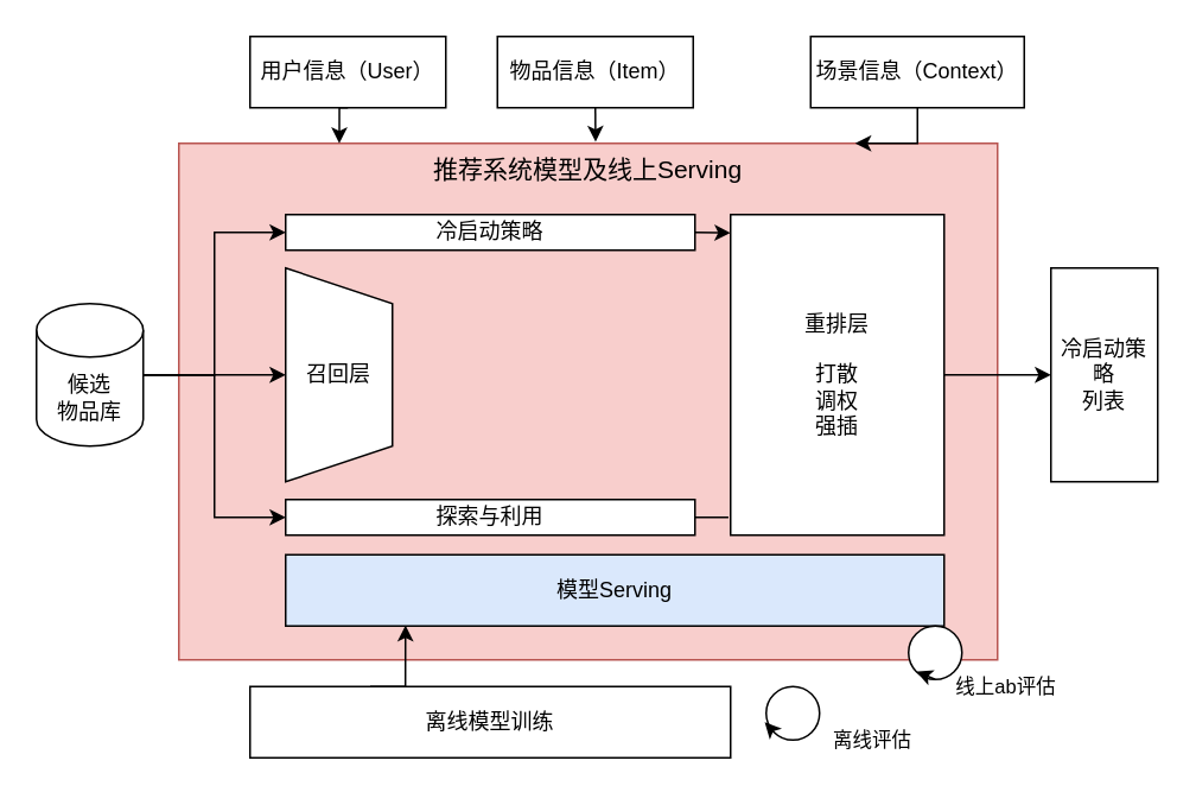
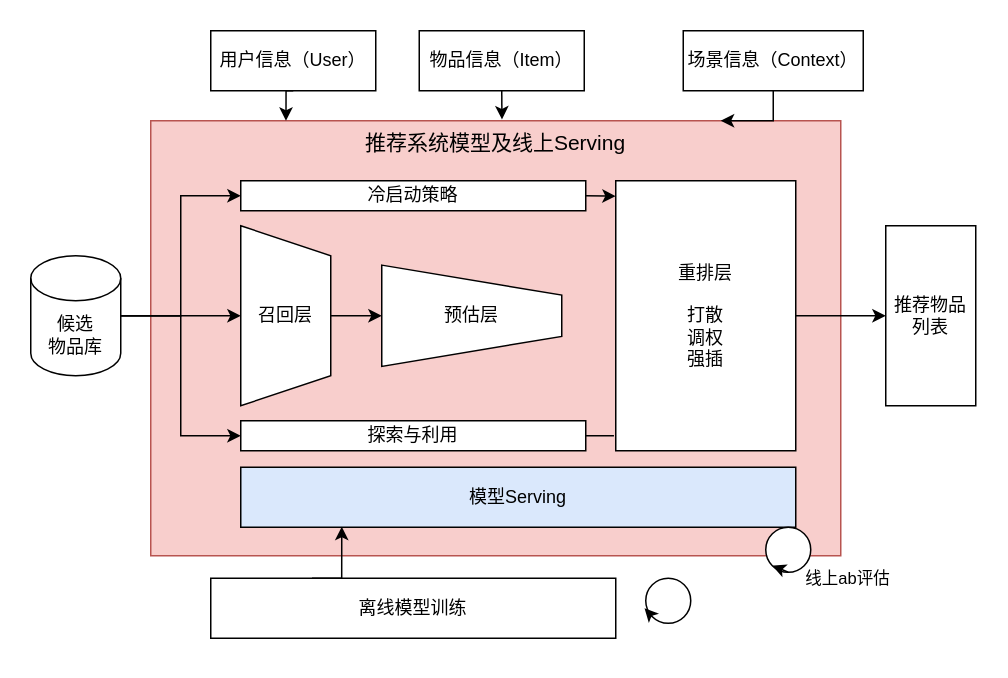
+ <mxCell id="7" value="" style="edgeStyle=none;rounded=0;orthogonalLoop=1;jettySize=auto;html=1;" parent="1" source="8" target="9" edge="1"><mxGeometry relative="1" as="geometry" /></mxCell>
+ <mxCell id="9" value="预估层" style="shape=trapezoid;perimeter=trapezoidPerimeter;whiteSpace=wrap;html=1;fixedSize=1;direction=south;" parent="1" vertex="1"><mxGeometry x="254" y="176.25" width="120" height="67.5" as="geometry" /></mxCell>
- <mxCell id="19" value="冷启动策略&lt;br&gt;列表" style="rounded=0;whiteSpace=wrap;html=1;" parent="1" vertex="1"><mxGeometry x="590" y="150" width="60" height="120" as="geometry" /></mxCell>
+ <mxCell id="19" value="推荐物品&lt;br&gt;列表" style="rounded=0;whiteSpace=wrap;html=1;" parent="1" vertex="1"><mxGeometry x="590" y="150" width="60" height="120" as="geometry" /></mxCell>
- <mxCell id="30" value="&lt;font style=&quot;font-size: 11px;&quot;&gt;离线评估&lt;/font&gt;" style="text;html=1;strokeColor=none;fillColor=none;align=center;verticalAlign=middle;whiteSpace=wrap;rounded=0;" parent="1" vertex="1"><mxGeometry x="460" y="400" width="60" height="30" as="geometry" /></mxCell>
